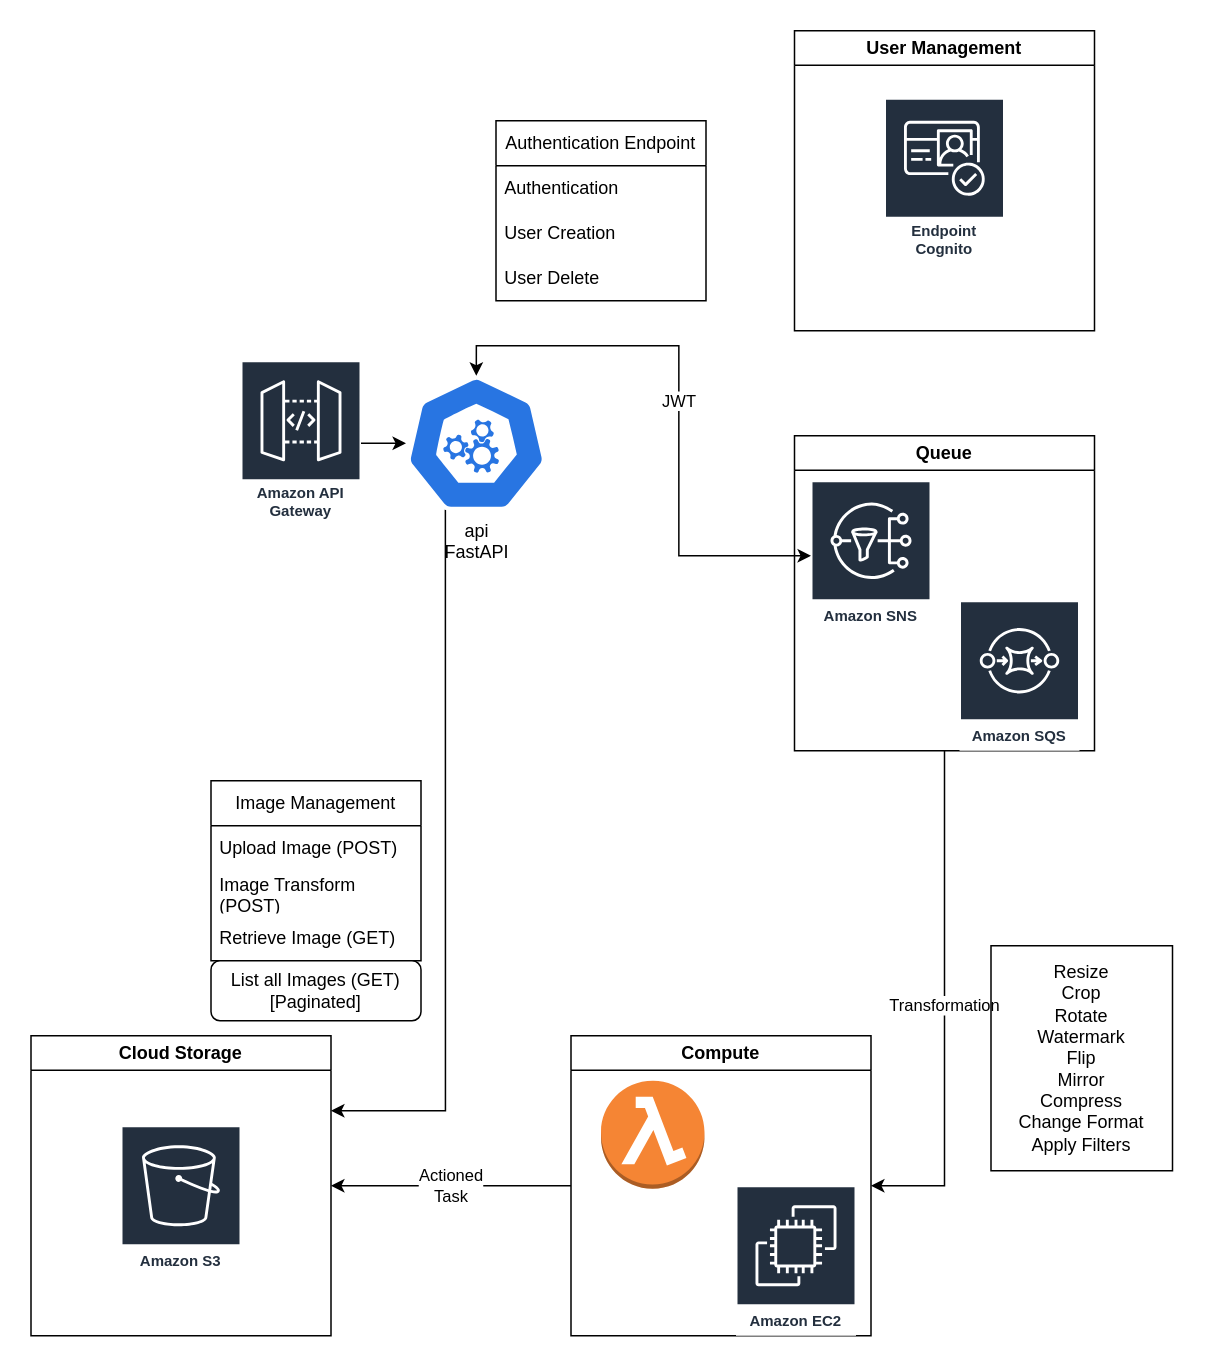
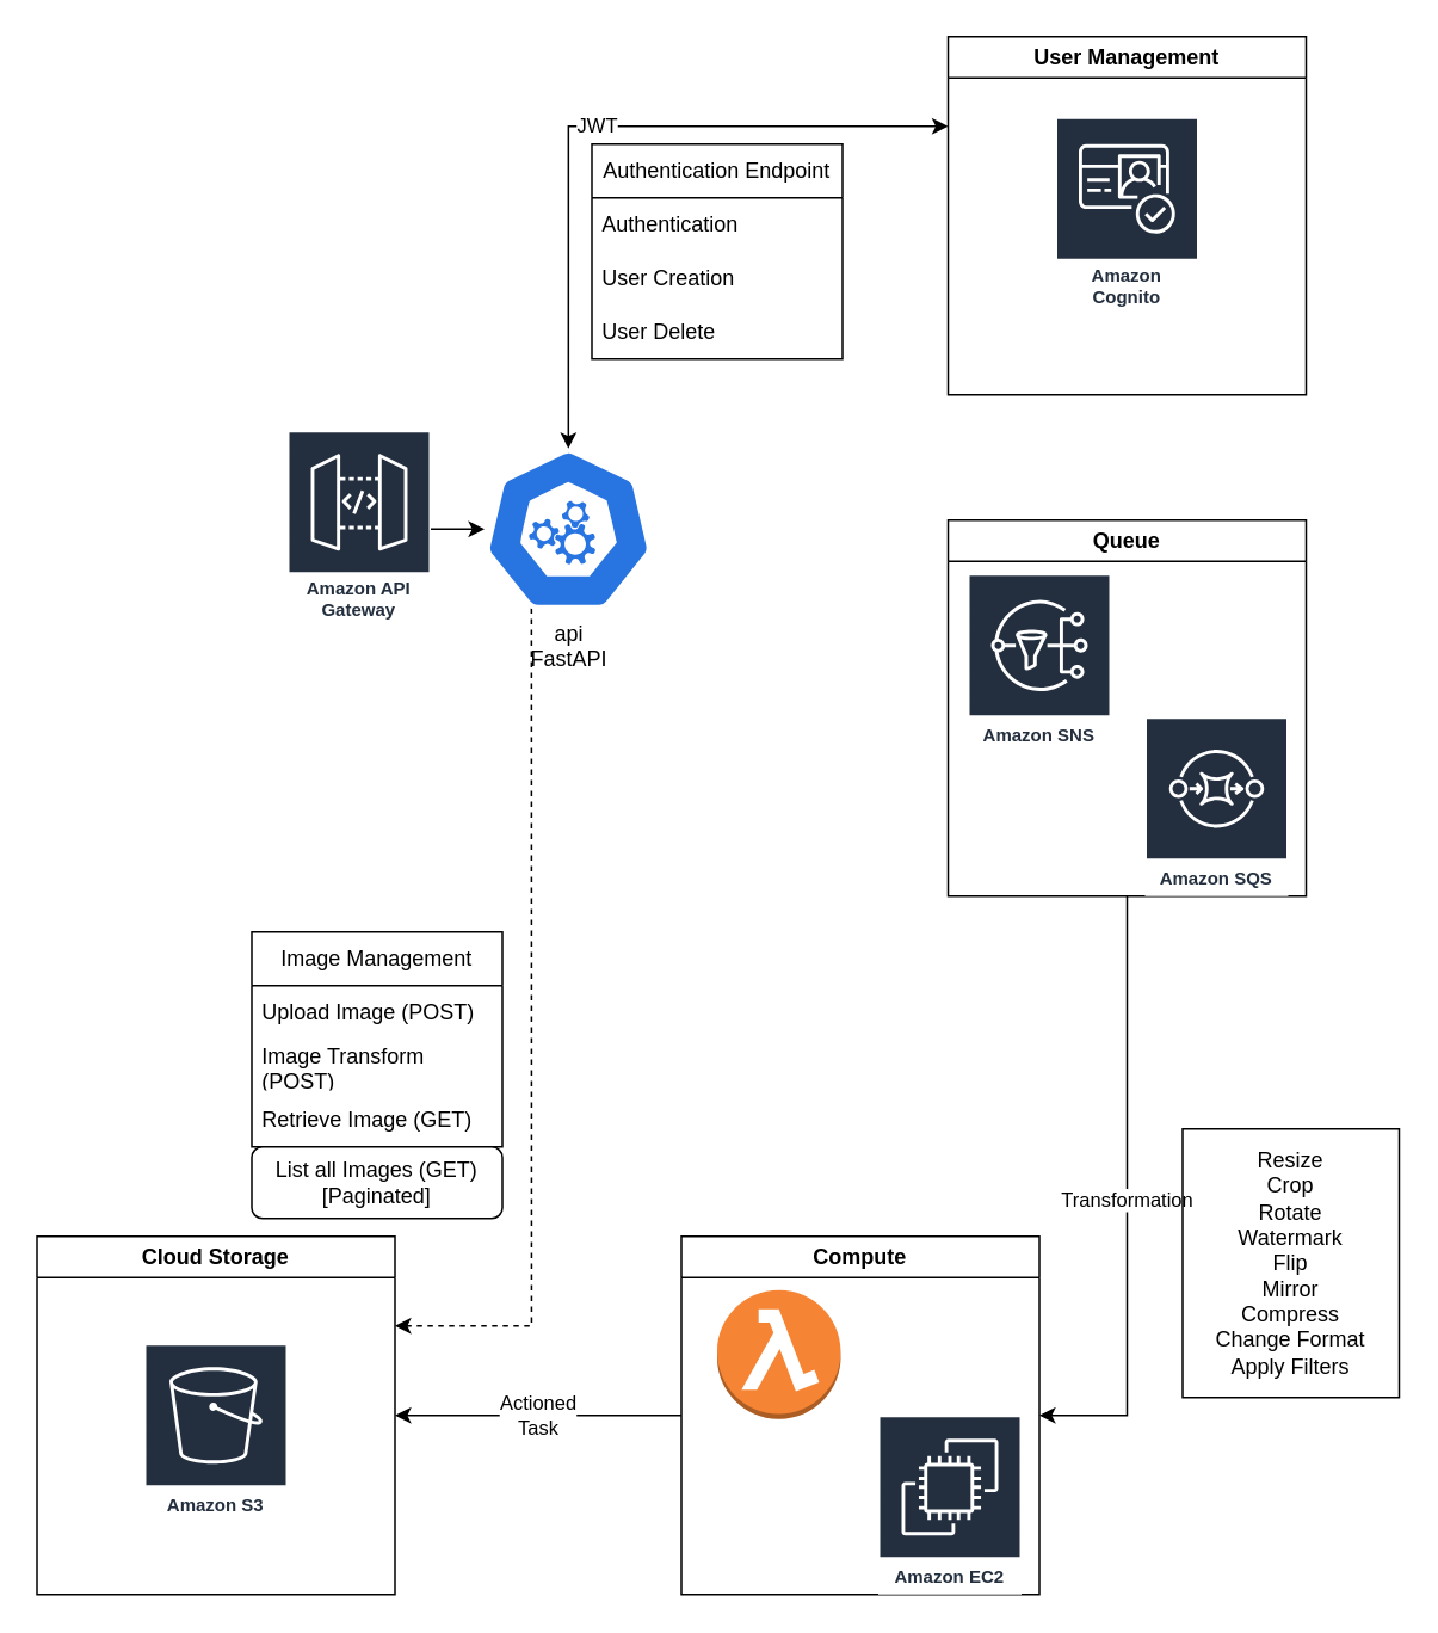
- <mxCell id="25" value="Endpoint Cognito" style="sketch=0;outlineConnect=0;fontColor=#232F3E;gradientColor=none;strokeColor=#ffffff;fillColor=#232F3E;dashed=0;verticalLabelPosition=middle;verticalAlign=bottom;align=center;html=1;whiteSpace=wrap;fontSize=10;fontStyle=1;spacing=3;shape=mxgraph.aws4.productIcon;prIcon=mxgraph.aws4.cognito;" vertex="1" parent="24"><mxGeometry x="60" y="45" width="80" height="110" as="geometry" /></mxCell>
+ <mxCell id="25" value="Amazon Cognito" style="sketch=0;outlineConnect=0;fontColor=#232F3E;gradientColor=none;strokeColor=#ffffff;fillColor=#232F3E;dashed=0;verticalLabelPosition=middle;verticalAlign=bottom;align=center;html=1;whiteSpace=wrap;fontSize=10;fontStyle=1;spacing=3;shape=mxgraph.aws4.productIcon;prIcon=mxgraph.aws4.cognito;" vertex="1" parent="24"><mxGeometry x="60" y="45" width="80" height="110" as="geometry" /></mxCell>
- <mxCell id="4" value="JWT" style="edgeStyle=orthogonalEdgeStyle;rounded=0;orthogonalLoop=1;jettySize=auto;html=1;exitX=0.5;exitY=0;exitDx=0;exitDy=0;exitPerimeter=0;startArrow=classic;startFill=1;" edge="1" parent="1" source="3" target="23"><mxGeometry relative="1" as="geometry"><mxPoint x="590" y="69" as="targetPoint" /></mxGeometry></mxCell>
+ <mxCell id="4" value="JWT" style="edgeStyle=orthogonalEdgeStyle;rounded=0;orthogonalLoop=1;jettySize=auto;html=1;exitX=0.5;exitY=0;exitDx=0;exitDy=0;exitPerimeter=0;startArrow=classic;startFill=1;entryX=0;entryY=0.25;entryDx=0;entryDy=0;" edge="1" parent="1" source="3" target="24"><mxGeometry relative="1" as="geometry"><mxPoint x="590" y="69" as="targetPoint" /></mxGeometry></mxCell>
- <mxCell id="2" style="edgeStyle=orthogonalEdgeStyle;rounded=0;orthogonalLoop=1;jettySize=auto;html=1;exitX=0.28;exitY=0.99;exitDx=0;exitDy=0;exitPerimeter=0;entryX=1;entryY=0.25;entryDx=0;entryDy=0;" edge="1" parent="1" source="3" target="18"><mxGeometry relative="1" as="geometry" /></mxCell>
+ <mxCell id="2" style="edgeStyle=orthogonalEdgeStyle;rounded=0;orthogonalLoop=1;jettySize=auto;html=1;exitX=0.28;exitY=0.99;exitDx=0;exitDy=0;exitPerimeter=0;entryX=1;entryY=0.25;entryDx=0;entryDy=0;dashed=1;" edge="1" parent="1" source="3" target="18"><mxGeometry relative="1" as="geometry" /></mxCell>
